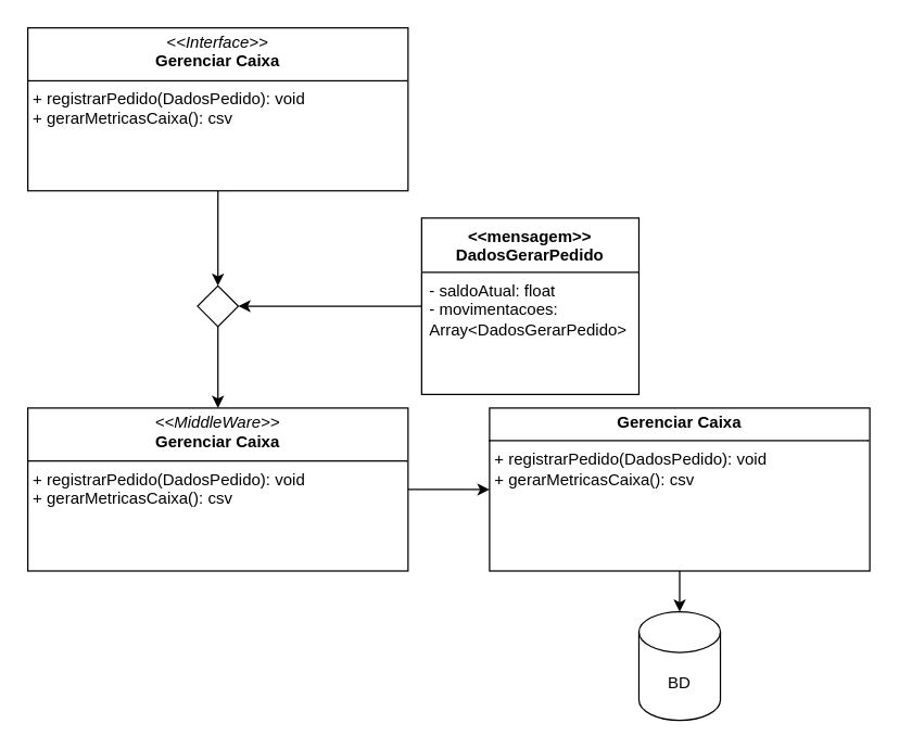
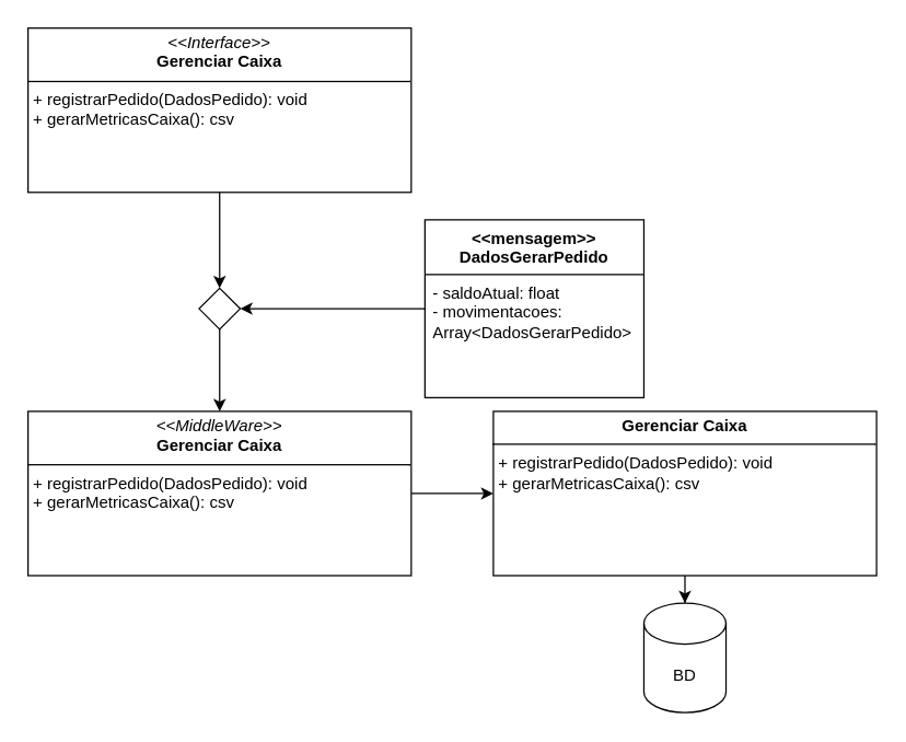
- <mxCell id="13" value="BD" style="shape=cylinder3;whiteSpace=wrap;html=1;boundedLbl=1;backgroundOutline=1;size=15;" vertex="1" parent="1"><mxGeometry x="470" y="450" width="60" height="80" as="geometry" /></mxCell>
+ <mxCell id="13" value="BD" style="shape=cylinder3;whiteSpace=wrap;html=1;boundedLbl=1;backgroundOutline=1;size=15;" vertex="1" parent="1"><mxGeometry x="470" y="440" width="60" height="80" as="geometry" /></mxCell>
